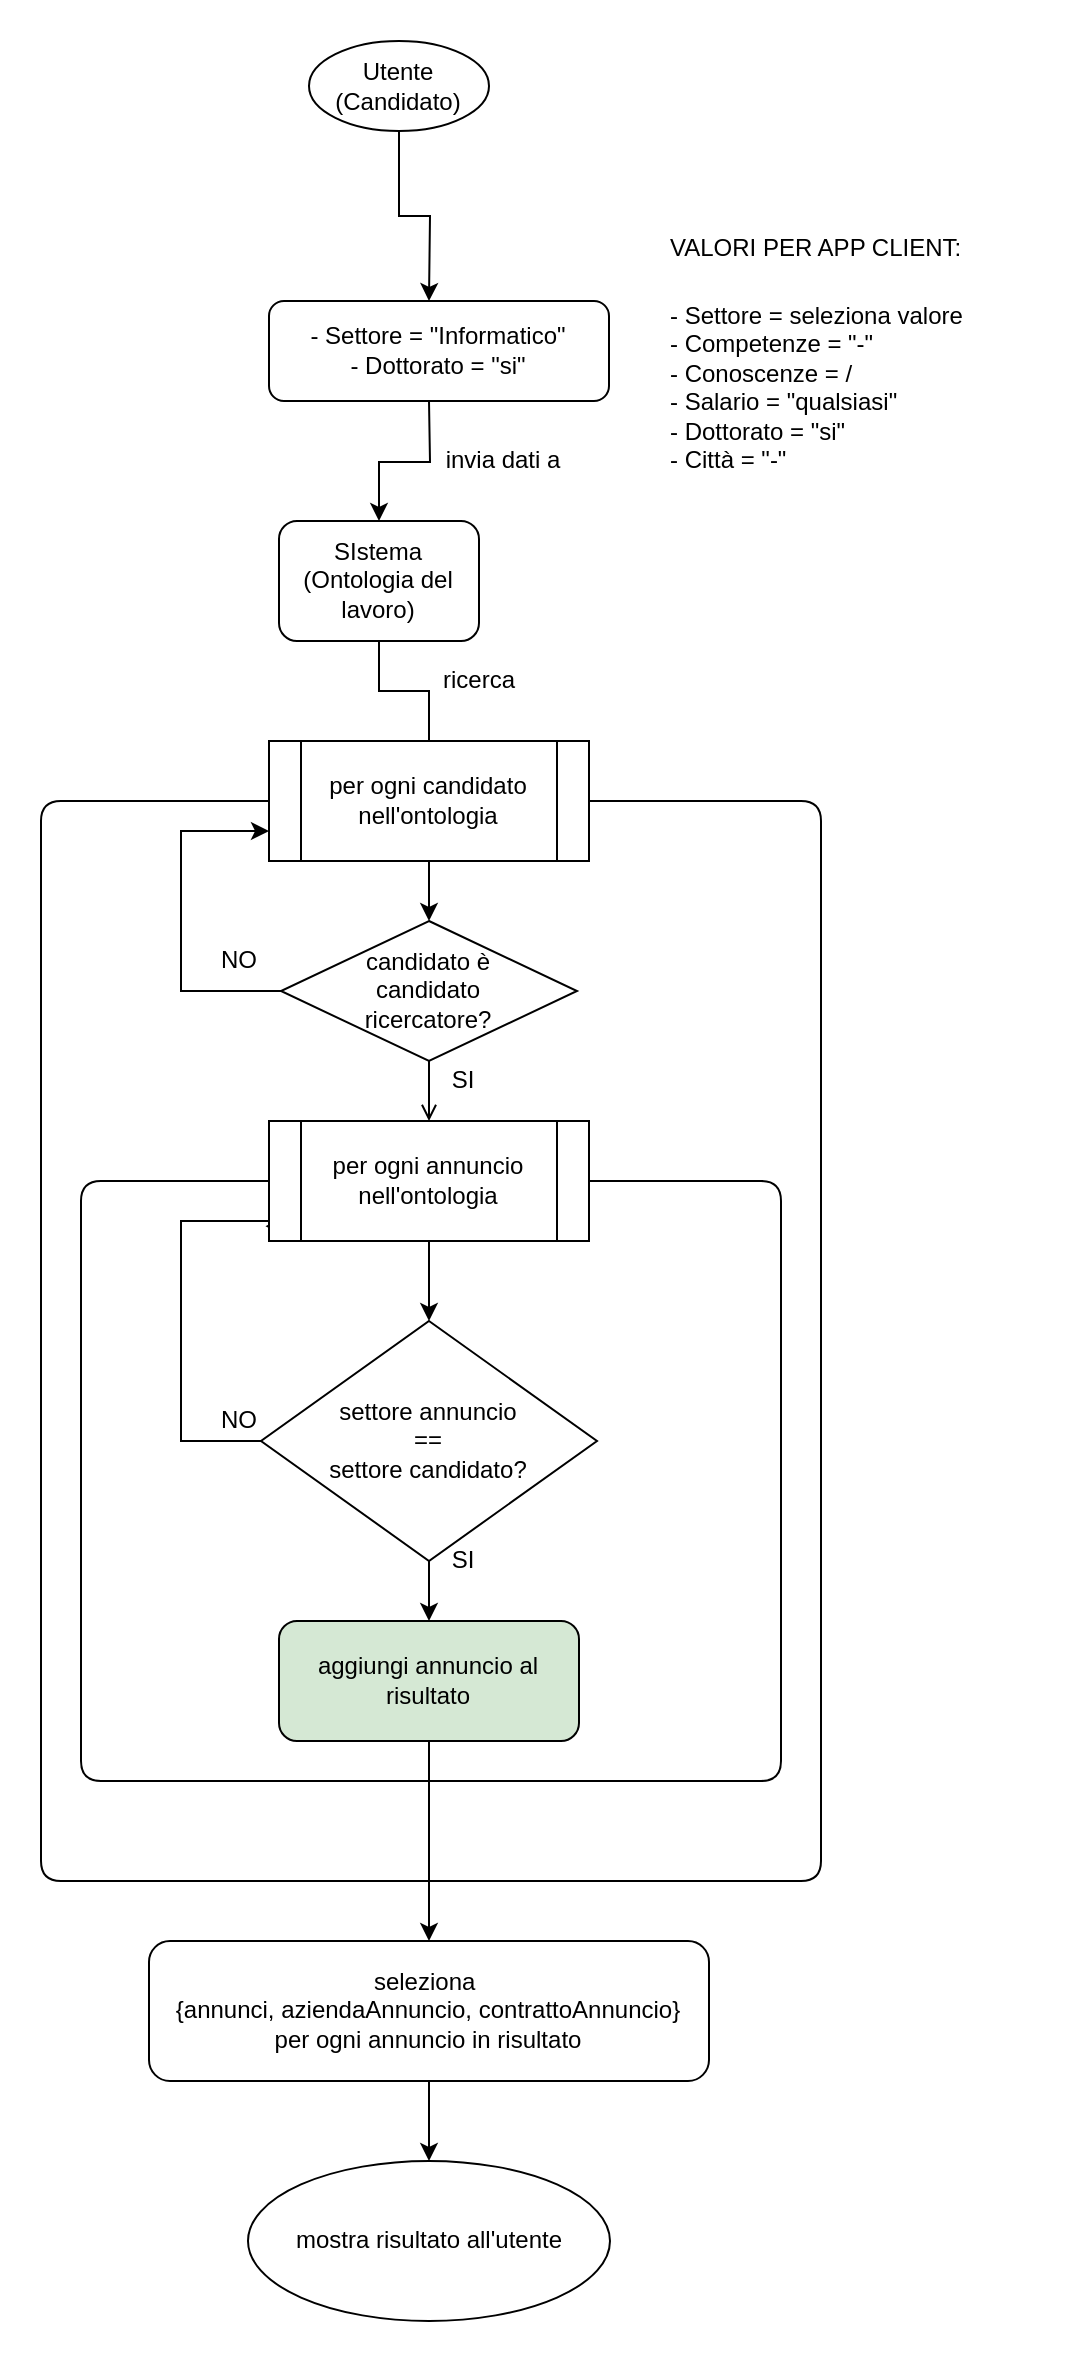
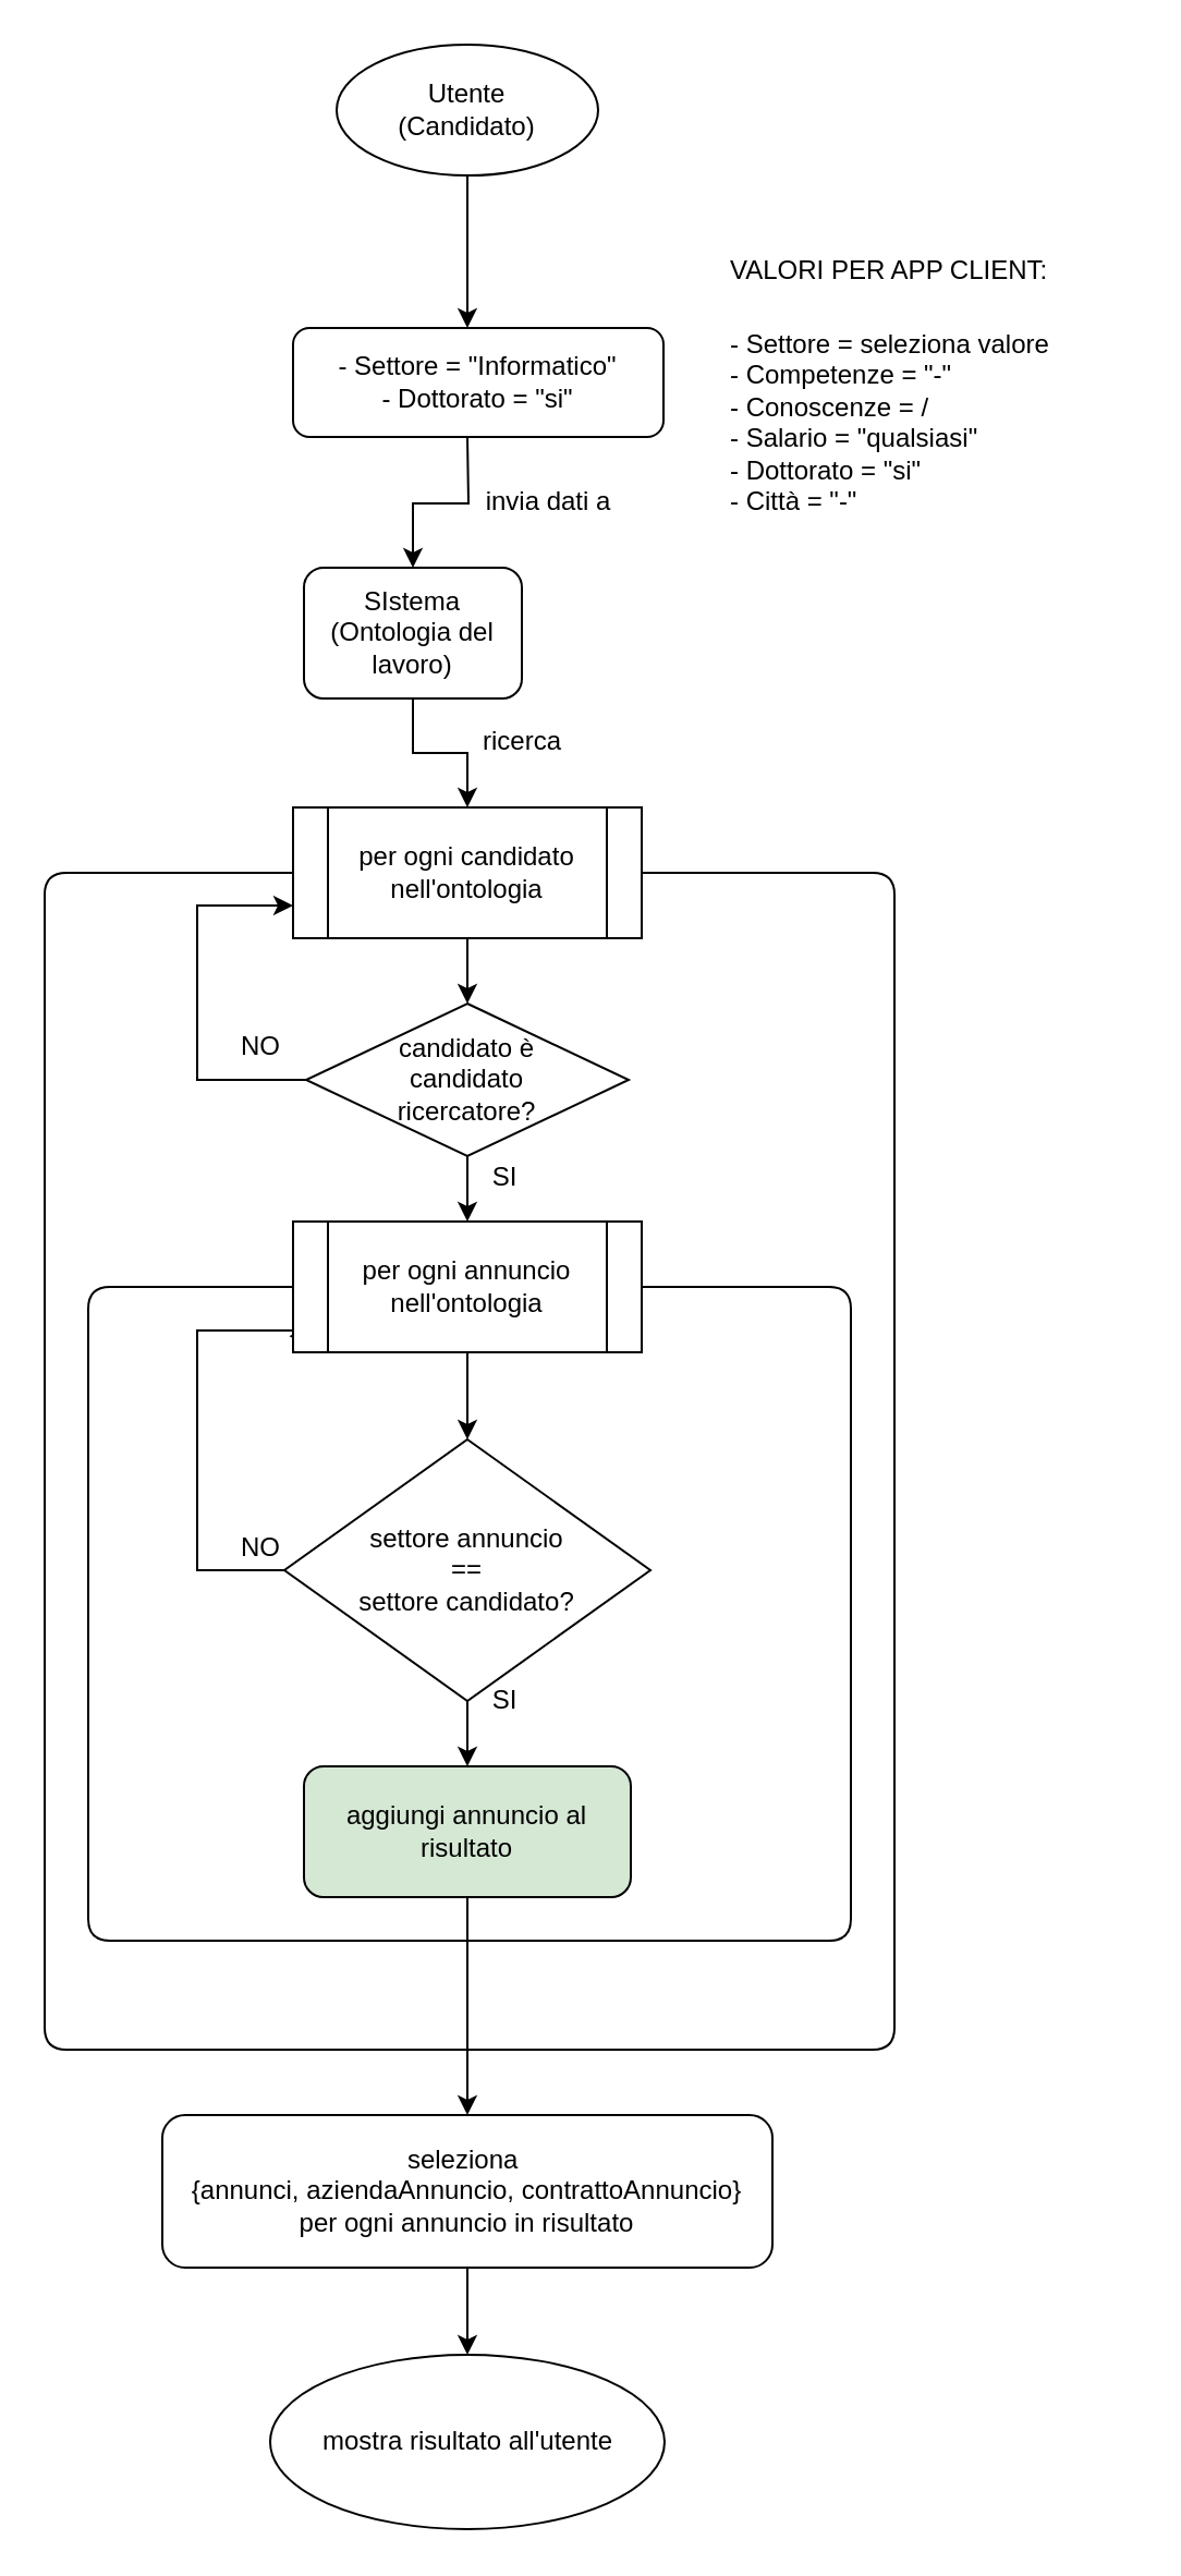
- <mxCell id="3" value="Utente&lt;br&gt;(Candidato)" style="ellipse;whiteSpace=wrap;html=1;" parent="1" vertex="1"><mxGeometry x="154" y="20" width="90" height="45" as="geometry" /></mxCell>
+ <mxCell id="3" value="Utente&lt;br&gt;(Candidato)" style="ellipse;whiteSpace=wrap;html=1;" parent="1" vertex="1"><mxGeometry x="154" y="20" width="120" height="60" as="geometry" /></mxCell>
- <mxCell id="10" style="edgeStyle=orthogonalEdgeStyle;rounded=0;orthogonalLoop=1;jettySize=auto;html=1;entryX=0.5;entryY=0;entryDx=0;entryDy=0;endArrow=none;" edge="1" parent="1" source="11" target="27"><mxGeometry relative="1" as="geometry" /></mxCell>
+ <mxCell id="10" style="edgeStyle=orthogonalEdgeStyle;rounded=0;orthogonalLoop=1;jettySize=auto;html=1;entryX=0.5;entryY=0;entryDx=0;entryDy=0;" edge="1" parent="1" source="11" target="27"><mxGeometry relative="1" as="geometry" /></mxCell>
- <mxCell id="30" style="edgeStyle=orthogonalEdgeStyle;rounded=0;orthogonalLoop=1;jettySize=auto;html=1;endArrow=open;" edge="1" parent="1" source="32" target="14"><mxGeometry relative="1" as="geometry" /></mxCell>
+ <mxCell id="30" style="edgeStyle=orthogonalEdgeStyle;rounded=0;orthogonalLoop=1;jettySize=auto;html=1;" edge="1" parent="1" source="32" target="14"><mxGeometry relative="1" as="geometry" /></mxCell>
